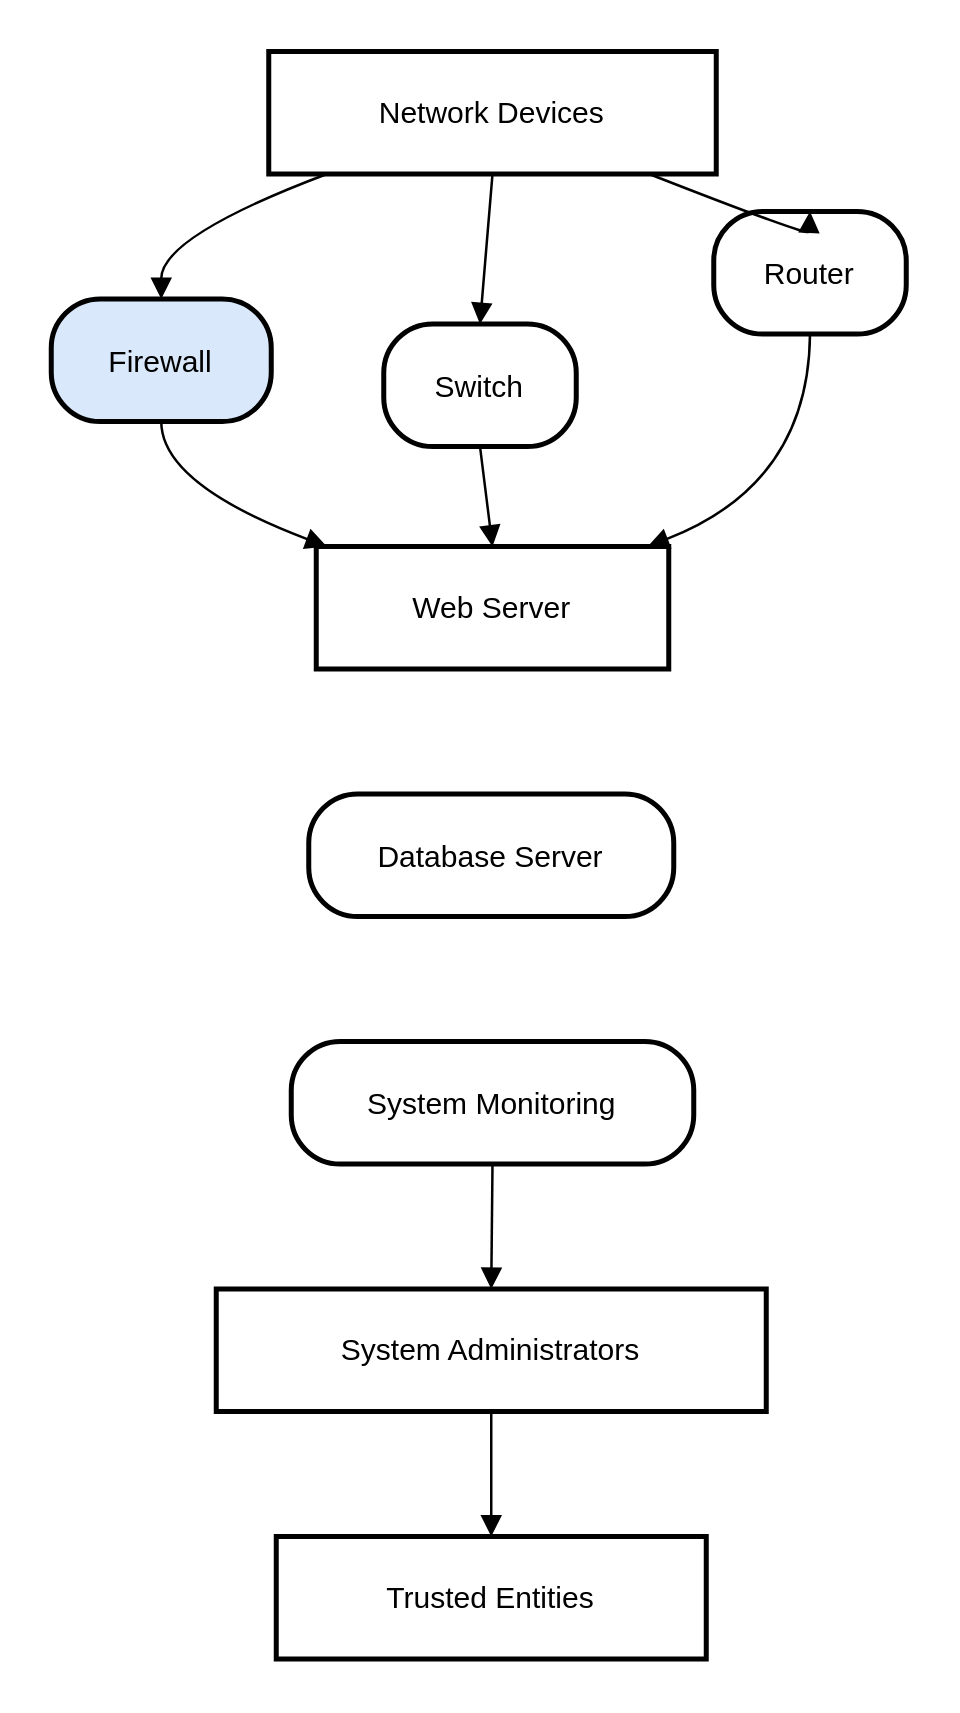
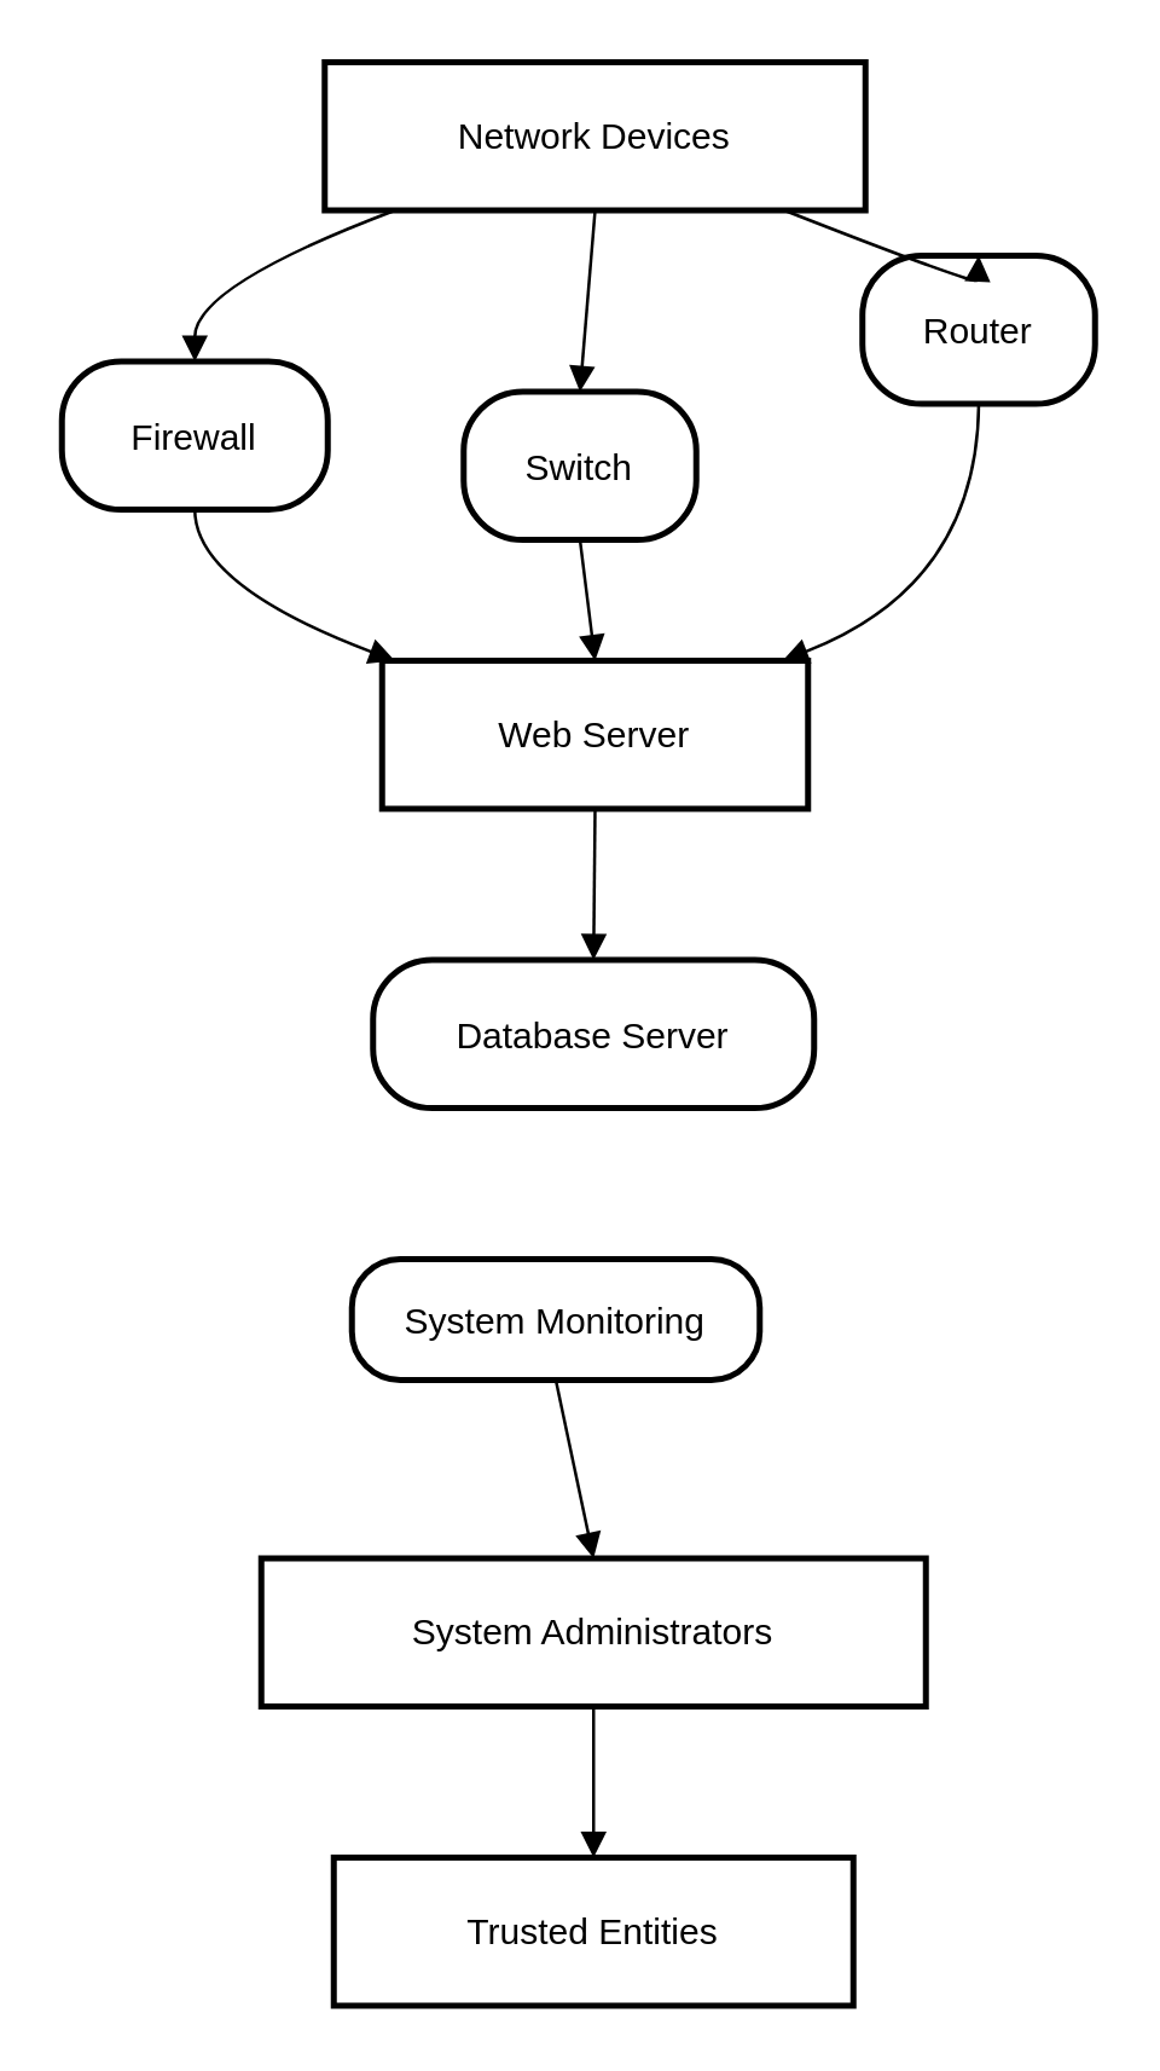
- <mxCell id="3" value="Firewall" style="rounded=1;arcSize=40;strokeWidth=2;fillColor=#dae8fc;" vertex="1" parent="1"><mxGeometry x="20" y="119" width="88" height="49" as="geometry" /></mxCell>
+ <mxCell id="3" value="Firewall" style="rounded=1;arcSize=40;strokeWidth=2" vertex="1" parent="1"><mxGeometry x="20" y="119" width="88" height="49" as="geometry" /></mxCell>
+ <mxCell id="17" value="" style="curved=1;startArrow=none;endArrow=block;exitX=0.5;exitY=1;entryX=0.5;entryY=0;" edge="1" parent="1" source="6" target="7"><mxGeometry relative="1" as="geometry"><Array as="points" /></mxGeometry></mxCell>
- <mxCell id="8" value="System Monitoring" style="rounded=1;arcSize=40;strokeWidth=2" vertex="1" parent="1"><mxGeometry x="116" y="416" width="161" height="49" as="geometry" /></mxCell>
+ <mxCell id="8" value="System Monitoring" style="rounded=1;arcSize=40;strokeWidth=2" vertex="1" parent="1"><mxGeometry x="116" y="416" width="135" height="40" as="geometry" /></mxCell>
